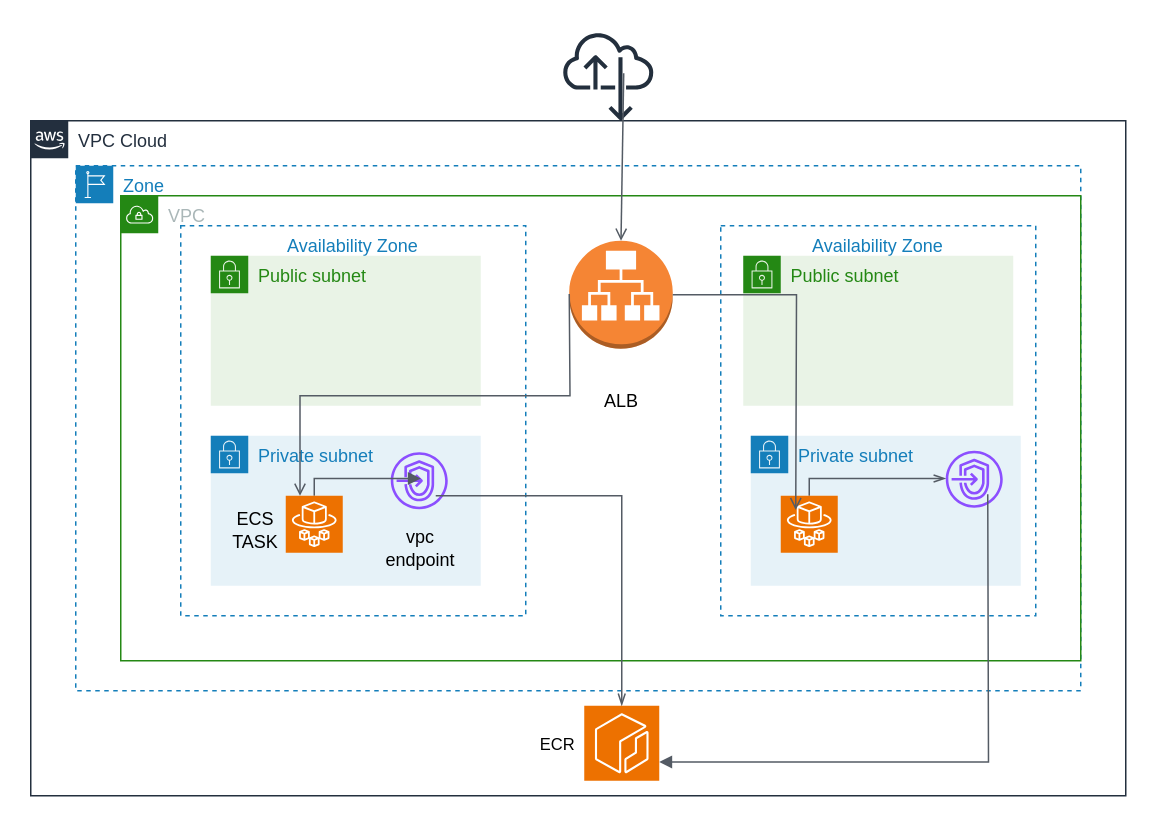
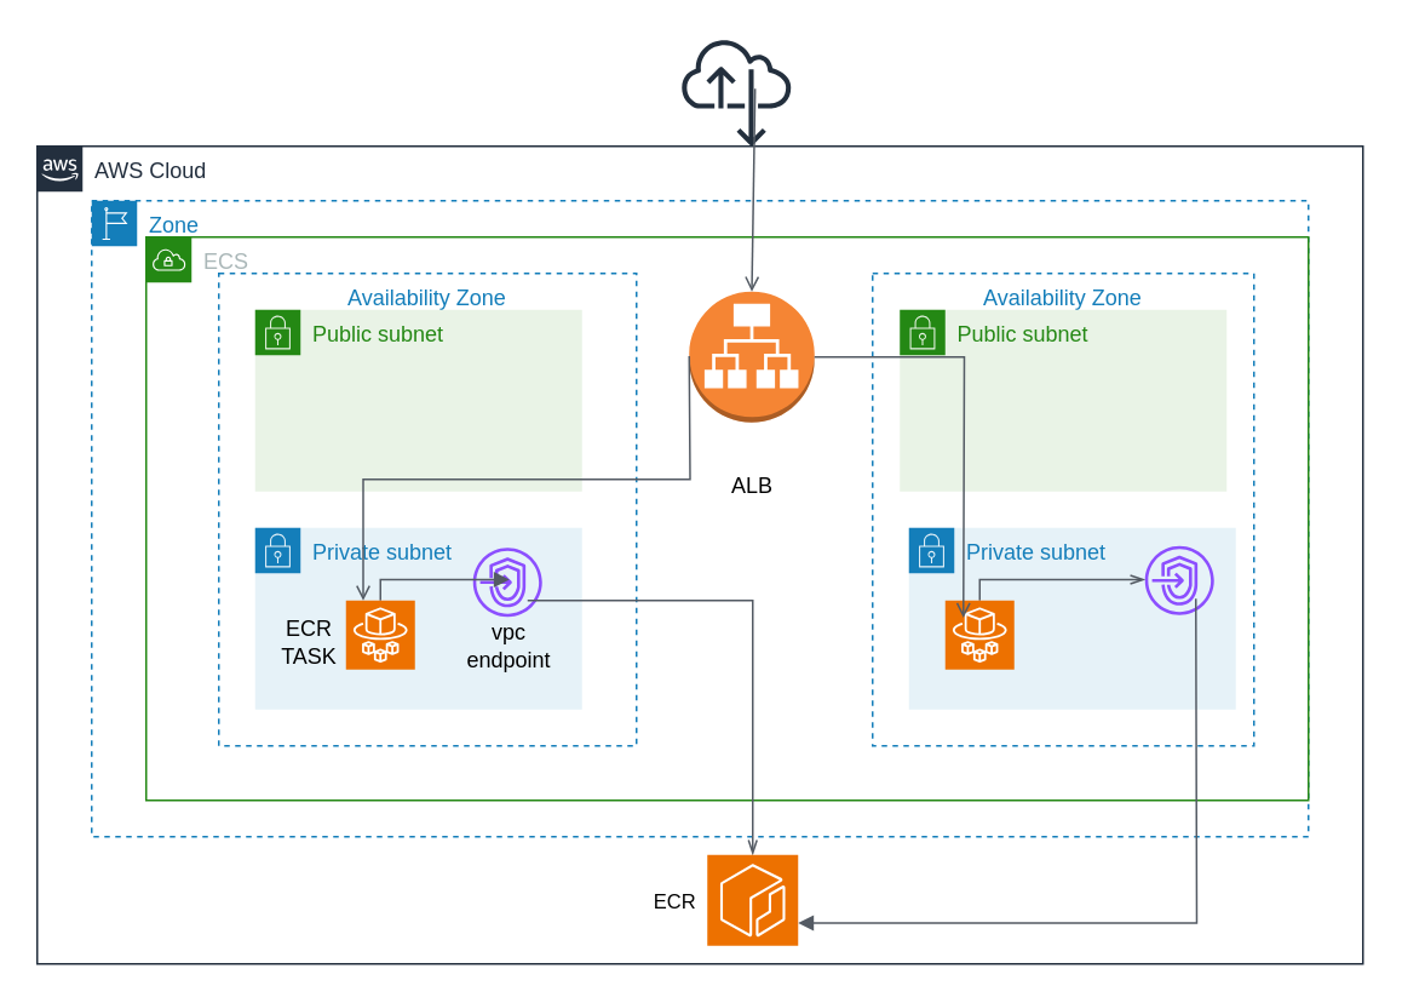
- <mxCell id="2" value="VPC Cloud" style="points=[[0,0],[0.25,0],[0.5,0],[0.75,0],[1,0],[1,0.25],[1,0.5],[1,0.75],[1,1],[0.75,1],[0.5,1],[0.25,1],[0,1],[0,0.75],[0,0.5],[0,0.25]];outlineConnect=0;gradientColor=none;html=1;whiteSpace=wrap;fontSize=12;fontStyle=0;container=1;pointerEvents=0;collapsible=0;recursiveResize=0;shape=mxgraph.aws4.group;grIcon=mxgraph.aws4.group_aws_cloud_alt;strokeColor=#232F3E;fillColor=none;verticalAlign=top;align=left;spacingLeft=30;fontColor=#232F3E;dashed=0;" vertex="1" parent="1"><mxGeometry x="20" y="80" width="730" height="450" as="geometry" /></mxCell>
+ <mxCell id="2" value="AWS Cloud" style="points=[[0,0],[0.25,0],[0.5,0],[0.75,0],[1,0],[1,0.25],[1,0.5],[1,0.75],[1,1],[0.75,1],[0.5,1],[0.25,1],[0,1],[0,0.75],[0,0.5],[0,0.25]];outlineConnect=0;gradientColor=none;html=1;whiteSpace=wrap;fontSize=12;fontStyle=0;container=1;pointerEvents=0;collapsible=0;recursiveResize=0;shape=mxgraph.aws4.group;grIcon=mxgraph.aws4.group_aws_cloud_alt;strokeColor=#232F3E;fillColor=none;verticalAlign=top;align=left;spacingLeft=30;fontColor=#232F3E;dashed=0;" vertex="1" parent="1"><mxGeometry x="20" y="80" width="730" height="450" as="geometry" /></mxCell>
- <mxCell id="4" value="VPC" style="points=[[0,0],[0.25,0],[0.5,0],[0.75,0],[1,0],[1,0.25],[1,0.5],[1,0.75],[1,1],[0.75,1],[0.5,1],[0.25,1],[0,1],[0,0.75],[0,0.5],[0,0.25]];outlineConnect=0;gradientColor=none;html=1;whiteSpace=wrap;fontSize=12;fontStyle=0;container=1;pointerEvents=0;collapsible=0;recursiveResize=0;shape=mxgraph.aws4.group;grIcon=mxgraph.aws4.group_vpc;strokeColor=#248814;fillColor=none;verticalAlign=top;align=left;spacingLeft=30;fontColor=#AAB7B8;dashed=0;" vertex="1" parent="3"><mxGeometry x="30" y="20" width="640" height="310" as="geometry" /></mxCell>
+ <mxCell id="4" value="ECS" style="points=[[0,0],[0.25,0],[0.5,0],[0.75,0],[1,0],[1,0.25],[1,0.5],[1,0.75],[1,1],[0.75,1],[0.5,1],[0.25,1],[0,1],[0,0.75],[0,0.5],[0,0.25]];outlineConnect=0;gradientColor=none;html=1;whiteSpace=wrap;fontSize=12;fontStyle=0;container=1;pointerEvents=0;collapsible=0;recursiveResize=0;shape=mxgraph.aws4.group;grIcon=mxgraph.aws4.group_vpc;strokeColor=#248814;fillColor=none;verticalAlign=top;align=left;spacingLeft=30;fontColor=#AAB7B8;dashed=0;" vertex="1" parent="3"><mxGeometry x="30" y="20" width="640" height="310" as="geometry" /></mxCell>
- <mxCell id="23" value="ECS TASK" style="text;html=1;strokeColor=none;fillColor=none;align=center;verticalAlign=middle;whiteSpace=wrap;rounded=0;" vertex="1" parent="4"><mxGeometry x="60" y="208" width="60" height="30" as="geometry" /></mxCell>
+ <mxCell id="23" value="ECR TASK" style="text;html=1;strokeColor=none;fillColor=none;align=center;verticalAlign=middle;whiteSpace=wrap;rounded=0;" vertex="1" parent="4"><mxGeometry x="60" y="208" width="60" height="30" as="geometry" /></mxCell>
- <mxCell id="24" value="vpc endpoint" style="text;html=1;strokeColor=none;fillColor=none;align=center;verticalAlign=middle;whiteSpace=wrap;rounded=0;" vertex="1" parent="4"><mxGeometry x="170" y="220" width="60" height="30" as="geometry" /></mxCell>
+ <mxCell id="24" value="vpc endpoint" style="text;html=1;strokeColor=none;fillColor=none;align=center;verticalAlign=middle;whiteSpace=wrap;rounded=0;" vertex="1" parent="4"><mxGeometry x="170" y="210" width="60" height="30" as="geometry" /></mxCell>
